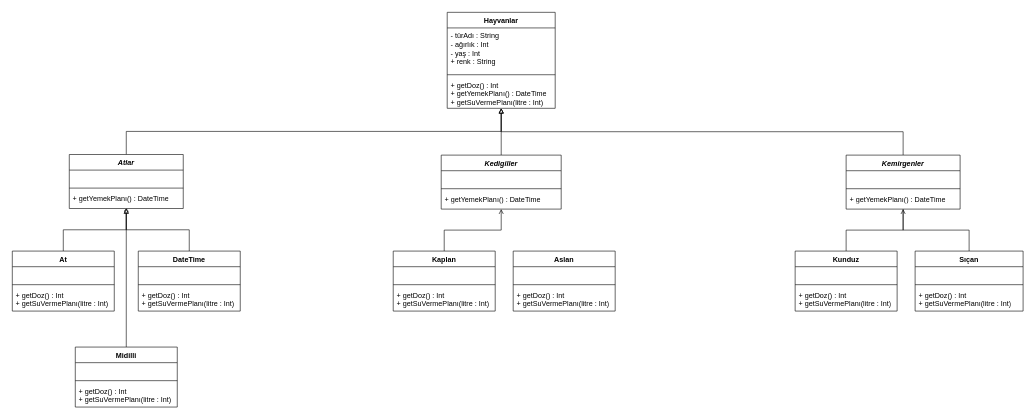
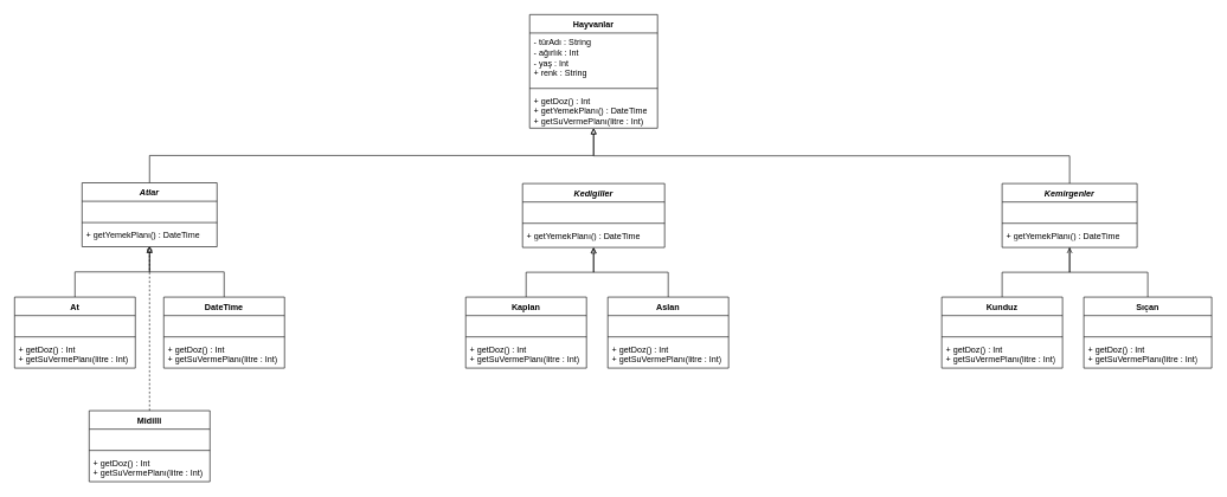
- <mxCell id="11" style="edgeStyle=orthogonalEdgeStyle;rounded=0;orthogonalLoop=1;jettySize=auto;html=1;exitX=0.5;exitY=0;exitDx=0;exitDy=0;endArrow=block;endFill=0;" edge="1" parent="1" source="12" target="2"><mxGeometry relative="1" as="geometry" /></mxCell>
+ <mxCell id="31" style="edgeStyle=orthogonalEdgeStyle;rounded=0;orthogonalLoop=1;jettySize=auto;html=1;exitX=0.5;exitY=0;exitDx=0;exitDy=0;endArrow=block;endFill=0;" edge="1" parent="1" source="32" target="12"><mxGeometry relative="1" as="geometry" /></mxCell>
- <mxCell id="51" style="edgeStyle=orthogonalEdgeStyle;rounded=0;orthogonalLoop=1;jettySize=auto;html=1;endArrow=block;endFill=0;" edge="1" parent="1" source="52" target="7"><mxGeometry relative="1" as="geometry" /></mxCell>
+ <mxCell id="51" style="edgeStyle=orthogonalEdgeStyle;rounded=0;orthogonalLoop=1;jettySize=auto;html=1;endArrow=block;endFill=0;dashed=1;" edge="1" parent="1" source="52" target="7"><mxGeometry relative="1" as="geometry" /></mxCell>
